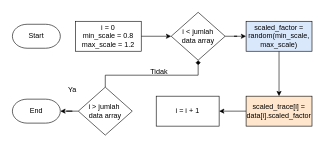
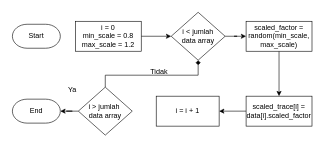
- <mxCell id="8" value="scaled_factor = random(min_scale, max_scale)" style="rounded=0;whiteSpace=wrap;html=1;fillColor=#dae8fc;" parent="1" vertex="1"><mxGeometry x="410" y="35" width="110" height="50" as="geometry" /></mxCell>
+ <mxCell id="8" value="scaled_factor = random(min_scale, max_scale)" style="rounded=0;whiteSpace=wrap;html=1;" parent="1" vertex="1"><mxGeometry x="410" y="35" width="110" height="50" as="geometry" /></mxCell>
- <mxCell id="10" value="scaled_trace[i] = data[i].scaled_factor" style="rounded=0;whiteSpace=wrap;html=1;fillColor=#ffe6cc;" parent="1" vertex="1"><mxGeometry x="410" y="160" width="110" height="50" as="geometry" /></mxCell>
+ <mxCell id="10" value="scaled_trace[i] = data[i].scaled_factor" style="rounded=0;whiteSpace=wrap;html=1;" parent="1" vertex="1"><mxGeometry x="410" y="160" width="110" height="50" as="geometry" /></mxCell>
